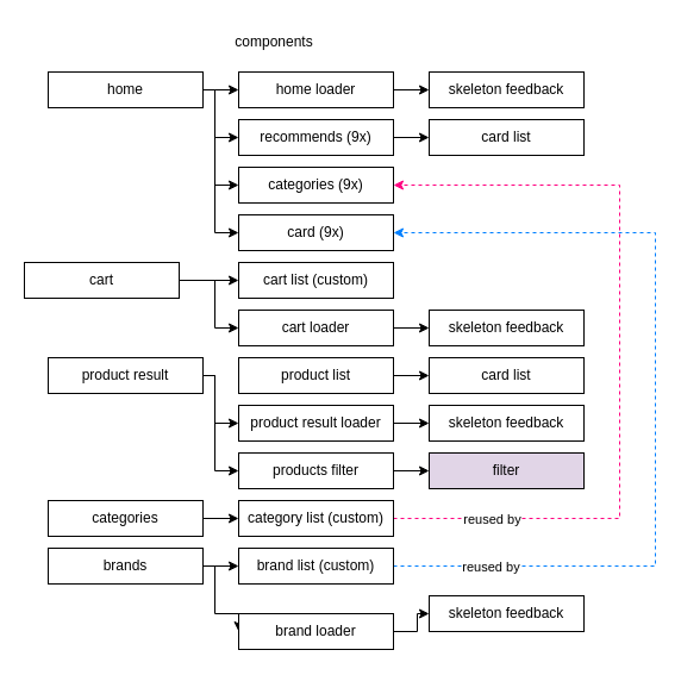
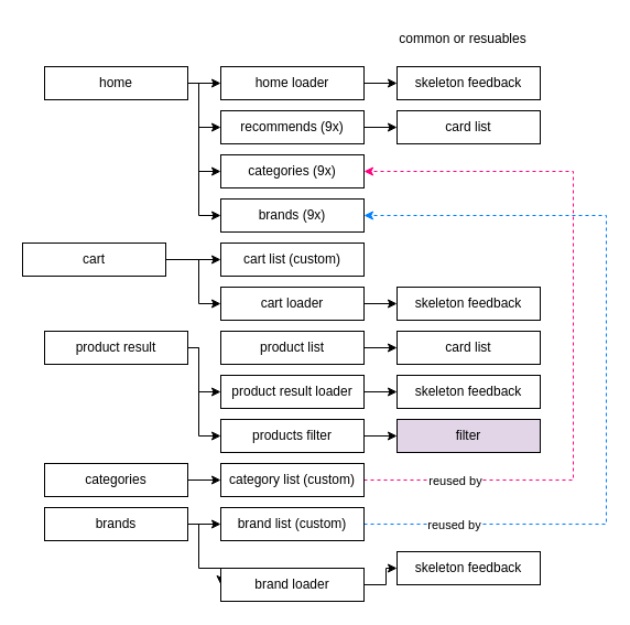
- <mxCell id="2" value="components" style="text;html=1;strokeColor=none;fillColor=none;align=center;verticalAlign=middle;whiteSpace=wrap;rounded=0;" vertex="1" parent="1"><mxGeometry x="180" y="20" width="100" height="30" as="geometry" /></mxCell>
+ <mxCell id="31" value="common or resuables" style="text;html=1;strokeColor=none;fillColor=none;align=center;verticalAlign=middle;whiteSpace=wrap;rounded=0;" vertex="1" parent="1"><mxGeometry x="360" y="20" width="120" height="30" as="geometry" /></mxCell>
- <mxCell id="9" value="card (9x)" style="rounded=0;whiteSpace=wrap;html=1;" vertex="1" parent="1"><mxGeometry x="200" y="180" width="130" height="30" as="geometry" /></mxCell>
+ <mxCell id="9" value="brands (9x)" style="rounded=0;whiteSpace=wrap;html=1;" vertex="1" parent="1"><mxGeometry x="200" y="180" width="130" height="30" as="geometry" /></mxCell>
